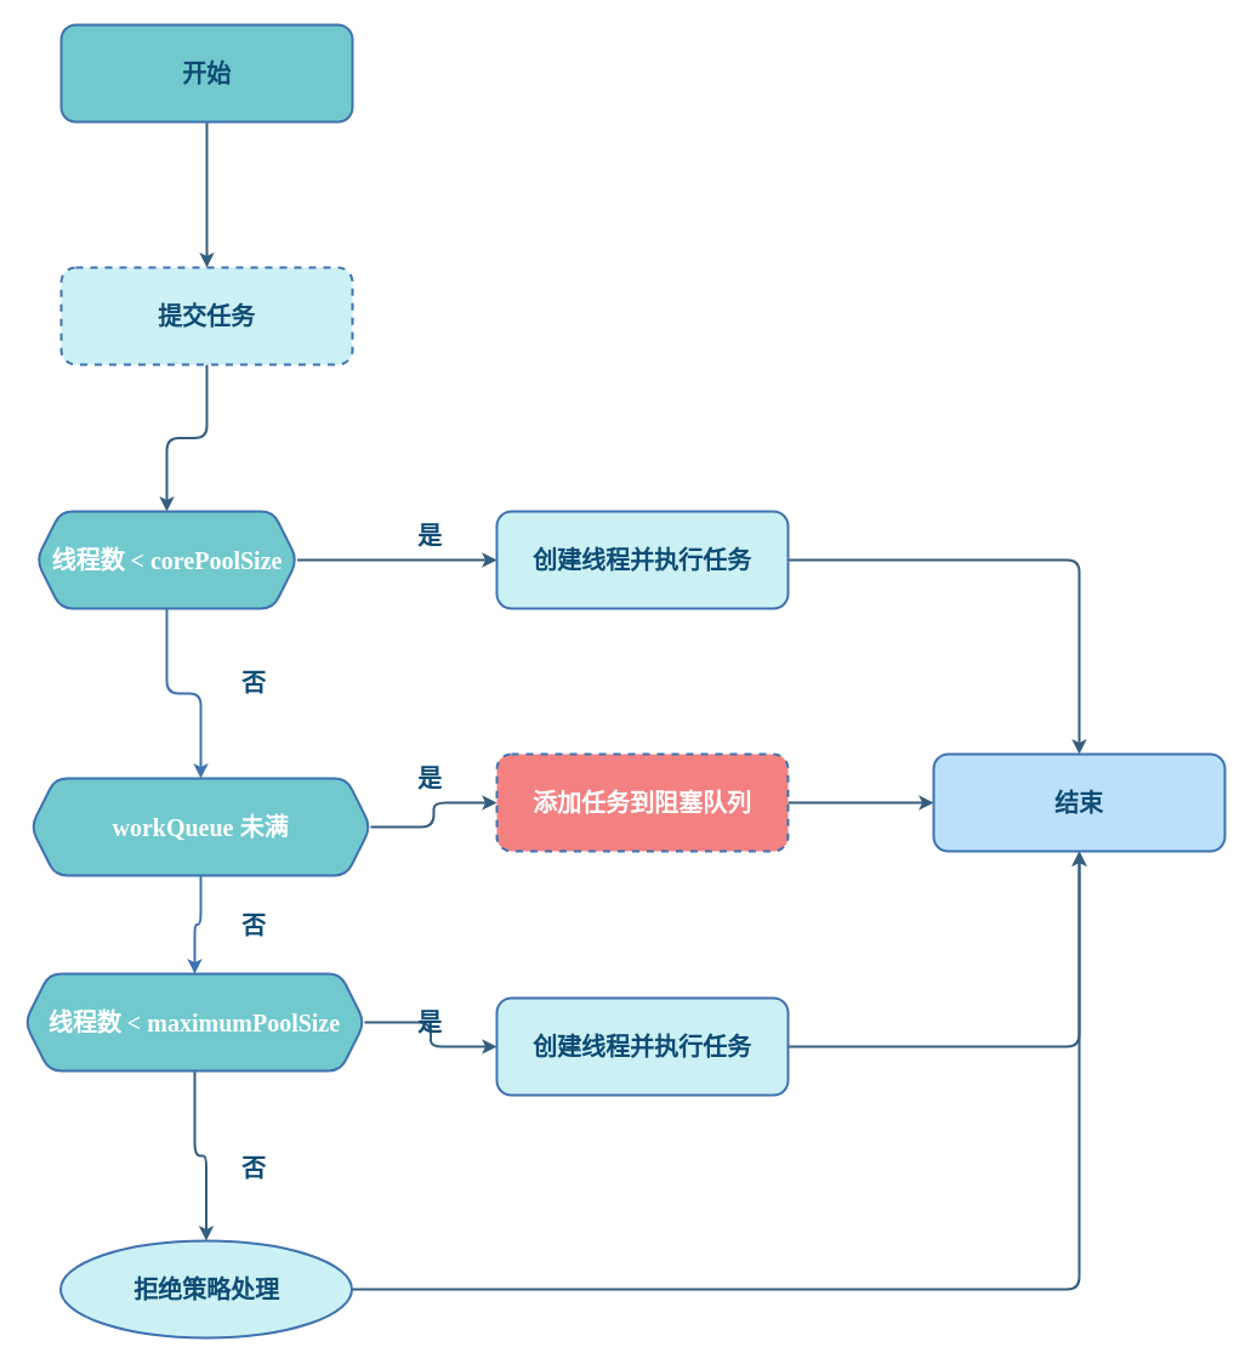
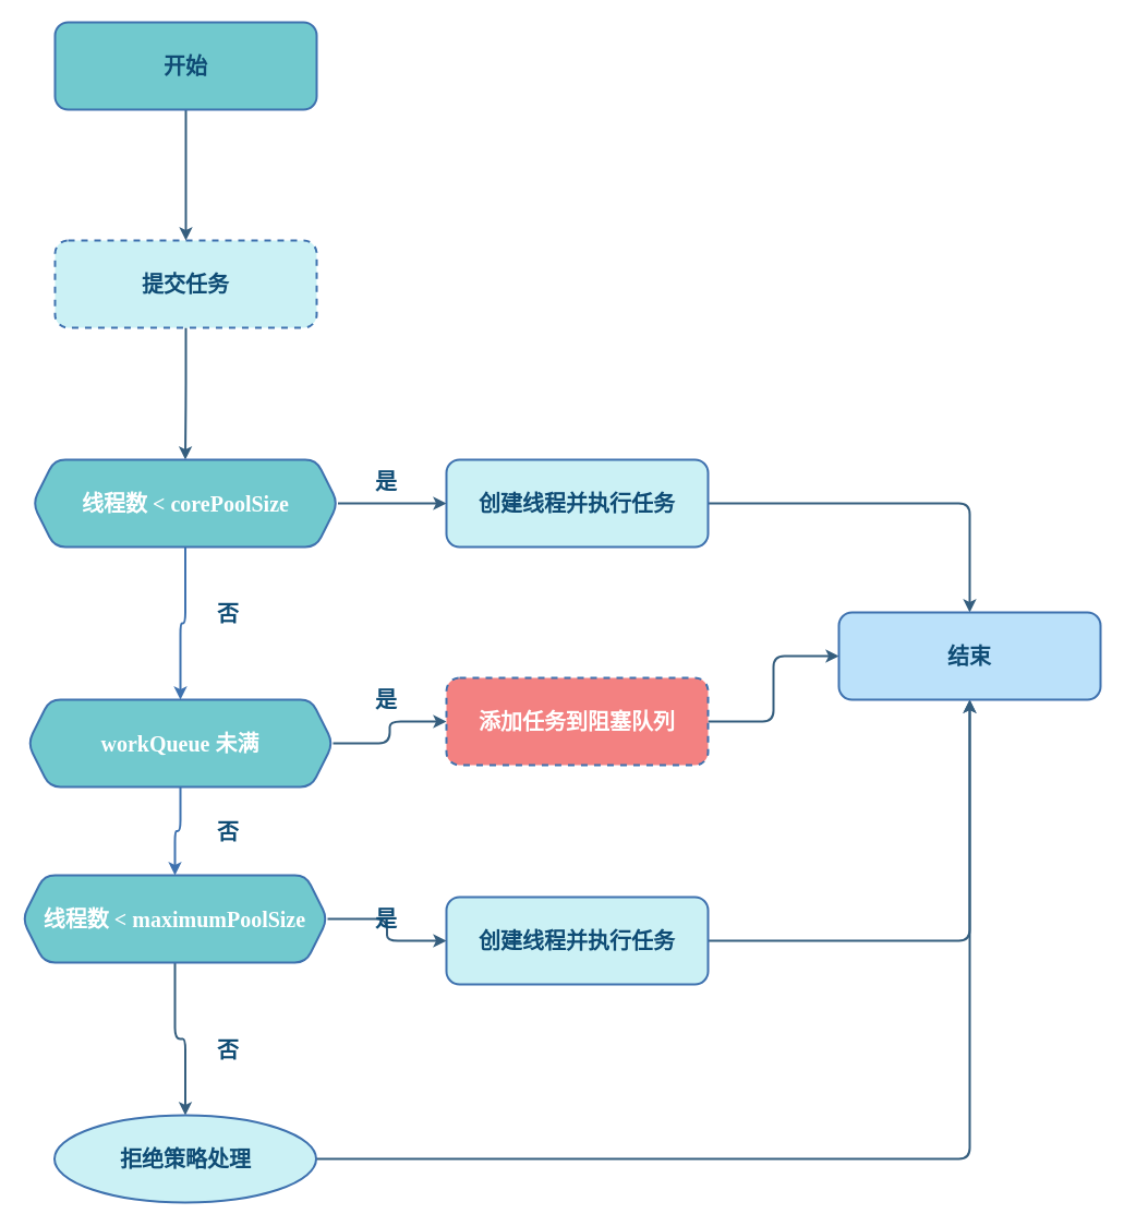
- <mxCell id="21" value="线程数 &amp;lt; corePoolSize" style="shape=hexagon;perimeter=hexagonPerimeter2;whiteSpace=wrap;html=1;fixedSize=1;rounded=1;shadow=0;strokeColor=#3F72AF;strokeWidth=2;align=center;verticalAlign=middle;fontFamily=Comic Sans MS;fontSize=20;fontColor=#FFFFFF;fillColor=#71C9CE;fontStyle=1" parent="1" vertex="1"><mxGeometry x="29.5" y="421" width="215" height="80" as="geometry" /></mxCell>
+ <mxCell id="21" value="线程数 &amp;lt; corePoolSize" style="shape=hexagon;perimeter=hexagonPerimeter2;whiteSpace=wrap;html=1;fixedSize=1;rounded=1;shadow=0;strokeColor=#3F72AF;strokeWidth=2;align=center;verticalAlign=middle;fontFamily=Comic Sans MS;fontSize=20;fontColor=#FFFFFF;fillColor=#71C9CE;fontStyle=1" parent="1" vertex="1"><mxGeometry x="29.5" y="421" width="280" height="80" as="geometry" /></mxCell>
- <mxCell id="20" value="结束" style="rounded=1;whiteSpace=wrap;html=1;fillColor=#BBE1FA;strokeColor=#3F72AF;shadow=0;fontFamily=Comic Sans MS;fontStyle=1;fontSize=20;fontColor=#0F4C75;strokeWidth=2;" parent="1" vertex="1"><mxGeometry x="769" y="621" width="240" height="80" as="geometry" /></mxCell>
+ <mxCell id="20" value="结束" style="rounded=1;whiteSpace=wrap;html=1;fillColor=#BBE1FA;strokeColor=#3F72AF;shadow=0;fontFamily=Comic Sans MS;fontStyle=1;fontSize=20;fontColor=#0F4C75;strokeWidth=2;" parent="1" vertex="1"><mxGeometry x="769" y="561" width="240" height="80" as="geometry" /></mxCell>
